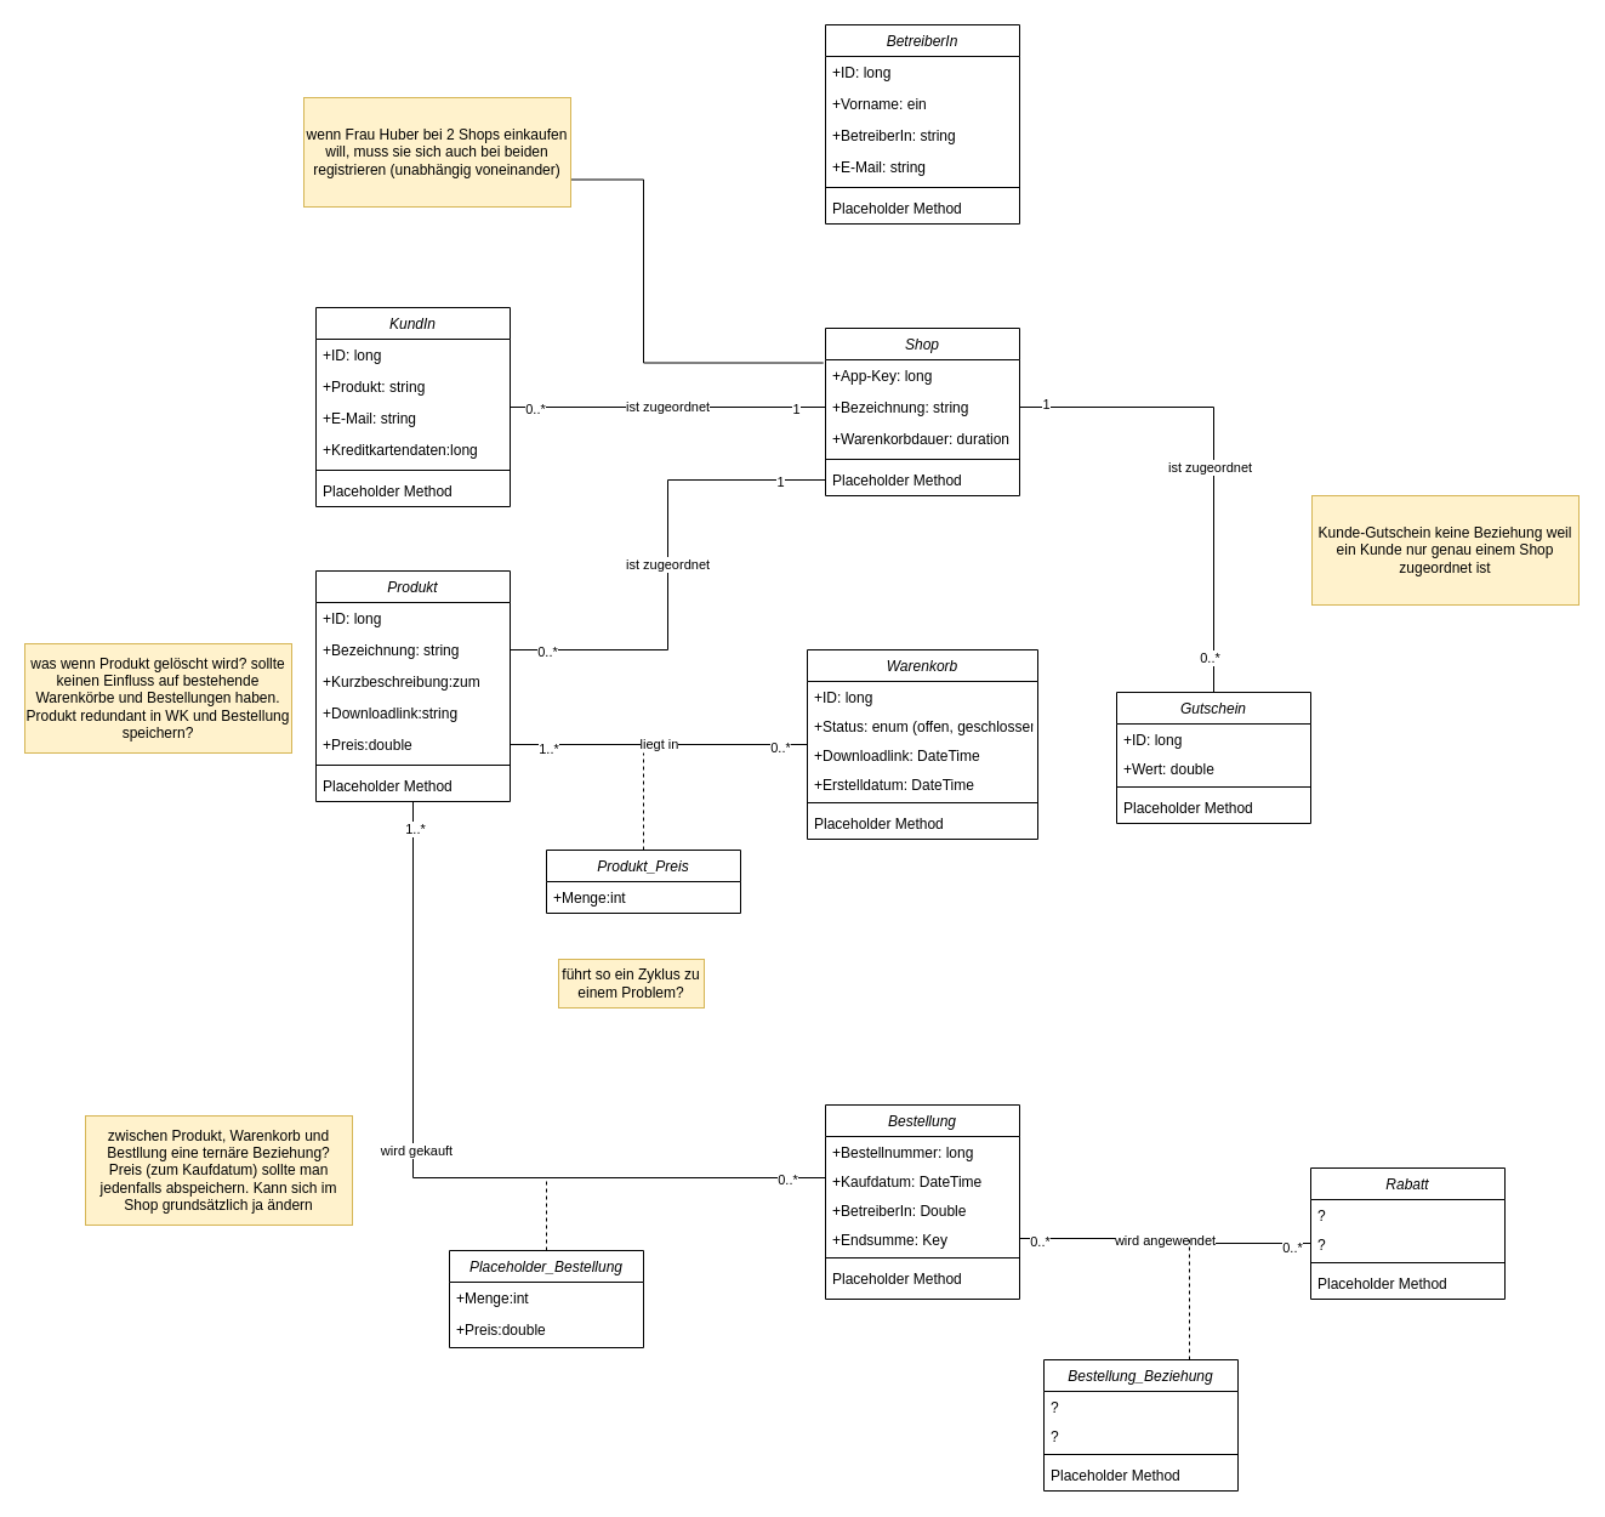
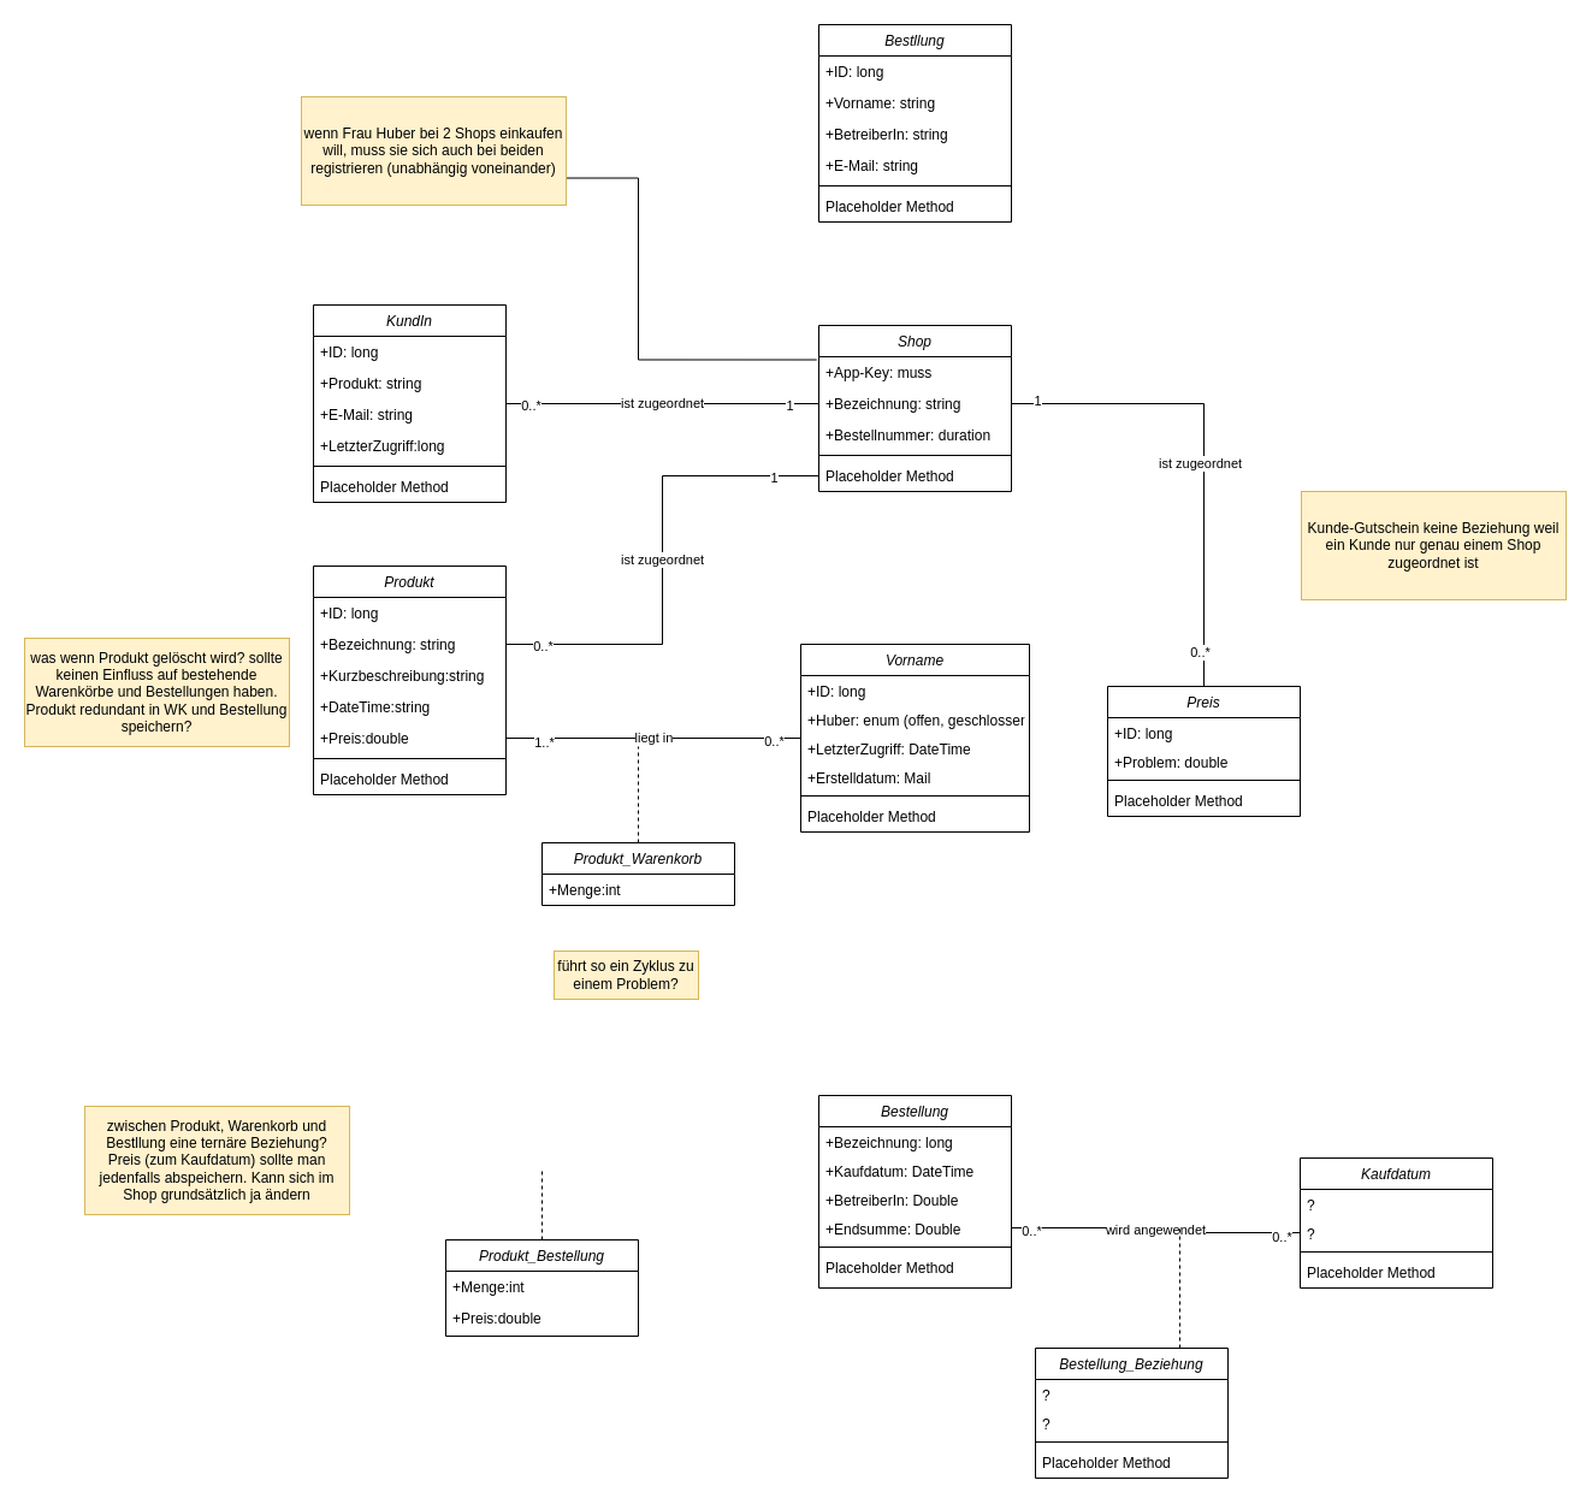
- <mxCell id="42" value="BetreiberIn" style="swimlane;fontStyle=2;align=center;verticalAlign=top;childLayout=stackLayout;horizontal=1;startSize=26;horizontalStack=0;resizeParent=1;resizeLast=0;collapsible=1;marginBottom=0;rounded=0;shadow=0;strokeWidth=1;" vertex="1" parent="1"><mxGeometry x="680" y="20" width="160" height="164" as="geometry"><mxRectangle x="230" y="140" width="160" height="26" as="alternateBounds" /></mxGeometry></mxCell>
+ <mxCell id="42" value="Bestllung" style="swimlane;fontStyle=2;align=center;verticalAlign=top;childLayout=stackLayout;horizontal=1;startSize=26;horizontalStack=0;resizeParent=1;resizeLast=0;collapsible=1;marginBottom=0;rounded=0;shadow=0;strokeWidth=1;" vertex="1" parent="1"><mxGeometry x="680" y="20" width="160" height="164" as="geometry"><mxRectangle x="230" y="140" width="160" height="26" as="alternateBounds" /></mxGeometry></mxCell>
- <mxCell id="44" value="+Vorname: ein" style="text;align=left;verticalAlign=top;spacingLeft=4;spacingRight=4;overflow=hidden;rotatable=0;points=[[0,0.5],[1,0.5]];portConstraint=eastwest;rounded=0;shadow=0;html=0;" vertex="1" parent="42"><mxGeometry y="52" width="160" height="26" as="geometry" /></mxCell>
+ <mxCell id="44" value="+Vorname: string" style="text;align=left;verticalAlign=top;spacingLeft=4;spacingRight=4;overflow=hidden;rotatable=0;points=[[0,0.5],[1,0.5]];portConstraint=eastwest;rounded=0;shadow=0;html=0;" vertex="1" parent="42"><mxGeometry y="52" width="160" height="26" as="geometry" /></mxCell>
- <mxCell id="10" value="+App-Key: long" style="text;align=left;verticalAlign=top;spacingLeft=4;spacingRight=4;overflow=hidden;rotatable=0;points=[[0,0.5],[1,0.5]];portConstraint=eastwest;" vertex="1" parent="9"><mxGeometry y="26" width="160" height="26" as="geometry" /></mxCell>
+ <mxCell id="10" value="+App-Key: muss" style="text;align=left;verticalAlign=top;spacingLeft=4;spacingRight=4;overflow=hidden;rotatable=0;points=[[0,0.5],[1,0.5]];portConstraint=eastwest;" vertex="1" parent="9"><mxGeometry y="26" width="160" height="26" as="geometry" /></mxCell>
- <mxCell id="12" value="+Warenkorbdauer: duration" style="text;align=left;verticalAlign=top;spacingLeft=4;spacingRight=4;overflow=hidden;rotatable=0;points=[[0,0.5],[1,0.5]];portConstraint=eastwest;rounded=0;shadow=0;html=0;" vertex="1" parent="9"><mxGeometry y="78" width="160" height="26" as="geometry" /></mxCell>
+ <mxCell id="12" value="+Bestellnummer: duration" style="text;align=left;verticalAlign=top;spacingLeft=4;spacingRight=4;overflow=hidden;rotatable=0;points=[[0,0.5],[1,0.5]];portConstraint=eastwest;rounded=0;shadow=0;html=0;" vertex="1" parent="9"><mxGeometry y="78" width="160" height="26" as="geometry" /></mxCell>
- <mxCell id="6" value="+Kreditkartendaten:long" style="text;align=left;verticalAlign=top;spacingLeft=4;spacingRight=4;overflow=hidden;rotatable=0;points=[[0,0.5],[1,0.5]];portConstraint=eastwest;rounded=0;shadow=0;html=0;" vertex="1" parent="2"><mxGeometry y="104" width="160" height="26" as="geometry" /></mxCell>
+ <mxCell id="6" value="+LetzterZugriff:long" style="text;align=left;verticalAlign=top;spacingLeft=4;spacingRight=4;overflow=hidden;rotatable=0;points=[[0,0.5],[1,0.5]];portConstraint=eastwest;rounded=0;shadow=0;html=0;" vertex="1" parent="2"><mxGeometry y="104" width="160" height="26" as="geometry" /></mxCell>
- <mxCell id="27" value="Warenkorb" style="swimlane;fontStyle=2;align=center;verticalAlign=top;childLayout=stackLayout;horizontal=1;startSize=26;horizontalStack=0;resizeParent=1;resizeLast=0;collapsible=1;marginBottom=0;rounded=0;shadow=0;strokeWidth=1;" vertex="1" parent="1"><mxGeometry x="665" y="535" width="190" height="156" as="geometry"><mxRectangle x="230" y="140" width="160" height="26" as="alternateBounds" /></mxGeometry></mxCell>
+ <mxCell id="27" value="Vorname" style="swimlane;fontStyle=2;align=center;verticalAlign=top;childLayout=stackLayout;horizontal=1;startSize=26;horizontalStack=0;resizeParent=1;resizeLast=0;collapsible=1;marginBottom=0;rounded=0;shadow=0;strokeWidth=1;" vertex="1" parent="1"><mxGeometry x="665" y="535" width="190" height="156" as="geometry"><mxRectangle x="230" y="140" width="160" height="26" as="alternateBounds" /></mxGeometry></mxCell>
- <mxCell id="22" value="+Kurzbeschreibung:zum" style="text;align=left;verticalAlign=top;spacingLeft=4;spacingRight=4;overflow=hidden;rotatable=0;points=[[0,0.5],[1,0.5]];portConstraint=eastwest;rounded=0;shadow=0;html=0;" vertex="1" parent="19"><mxGeometry y="78" width="160" height="26" as="geometry" /></mxCell>
+ <mxCell id="22" value="+Kurzbeschreibung:string" style="text;align=left;verticalAlign=top;spacingLeft=4;spacingRight=4;overflow=hidden;rotatable=0;points=[[0,0.5],[1,0.5]];portConstraint=eastwest;rounded=0;shadow=0;html=0;" vertex="1" parent="19"><mxGeometry y="78" width="160" height="26" as="geometry" /></mxCell>
- <mxCell id="68" value="Gutschein" style="swimlane;fontStyle=2;align=center;verticalAlign=top;childLayout=stackLayout;horizontal=1;startSize=26;horizontalStack=0;resizeParent=1;resizeLast=0;collapsible=1;marginBottom=0;rounded=0;shadow=0;strokeWidth=1;" vertex="1" parent="1"><mxGeometry x="920" y="570" width="160" height="108" as="geometry"><mxRectangle x="230" y="140" width="160" height="26" as="alternateBounds" /></mxGeometry></mxCell>
+ <mxCell id="68" value="Preis" style="swimlane;fontStyle=2;align=center;verticalAlign=top;childLayout=stackLayout;horizontal=1;startSize=26;horizontalStack=0;resizeParent=1;resizeLast=0;collapsible=1;marginBottom=0;rounded=0;shadow=0;strokeWidth=1;" vertex="1" parent="1"><mxGeometry x="920" y="570" width="160" height="108" as="geometry"><mxRectangle x="230" y="140" width="160" height="26" as="alternateBounds" /></mxGeometry></mxCell>
- <mxCell id="23" value="+Downloadlink:string" style="text;align=left;verticalAlign=top;spacingLeft=4;spacingRight=4;overflow=hidden;rotatable=0;points=[[0,0.5],[1,0.5]];portConstraint=eastwest;rounded=0;shadow=0;html=0;" vertex="1" parent="19"><mxGeometry y="104" width="160" height="26" as="geometry" /></mxCell>
+ <mxCell id="23" value="+DateTime:string" style="text;align=left;verticalAlign=top;spacingLeft=4;spacingRight=4;overflow=hidden;rotatable=0;points=[[0,0.5],[1,0.5]];portConstraint=eastwest;rounded=0;shadow=0;html=0;" vertex="1" parent="19"><mxGeometry y="104" width="160" height="26" as="geometry" /></mxCell>
- <mxCell id="29" value="+Status: enum (offen, geschlossen)" style="text;align=left;verticalAlign=top;spacingLeft=4;spacingRight=4;overflow=hidden;rotatable=0;points=[[0,0.5],[1,0.5]];portConstraint=eastwest;" vertex="1" parent="27"><mxGeometry y="50" width="190" height="24" as="geometry" /></mxCell>
+ <mxCell id="29" value="+Huber: enum (offen, geschlossen)" style="text;align=left;verticalAlign=top;spacingLeft=4;spacingRight=4;overflow=hidden;rotatable=0;points=[[0,0.5],[1,0.5]];portConstraint=eastwest;" vertex="1" parent="27"><mxGeometry y="50" width="190" height="24" as="geometry" /></mxCell>
- <mxCell id="30" value="+Downloadlink: DateTime" style="text;align=left;verticalAlign=top;spacingLeft=4;spacingRight=4;overflow=hidden;rotatable=0;points=[[0,0.5],[1,0.5]];portConstraint=eastwest;" vertex="1" parent="27"><mxGeometry y="74" width="190" height="24" as="geometry" /></mxCell>
+ <mxCell id="30" value="+LetzterZugriff: DateTime" style="text;align=left;verticalAlign=top;spacingLeft=4;spacingRight=4;overflow=hidden;rotatable=0;points=[[0,0.5],[1,0.5]];portConstraint=eastwest;" vertex="1" parent="27"><mxGeometry y="74" width="190" height="24" as="geometry" /></mxCell>
- <mxCell id="70" value="+Wert: double" style="text;align=left;verticalAlign=top;spacingLeft=4;spacingRight=4;overflow=hidden;rotatable=0;points=[[0,0.5],[1,0.5]];portConstraint=eastwest;" vertex="1" parent="68"><mxGeometry y="50" width="160" height="24" as="geometry" /></mxCell>
+ <mxCell id="70" value="+Problem: double" style="text;align=left;verticalAlign=top;spacingLeft=4;spacingRight=4;overflow=hidden;rotatable=0;points=[[0,0.5],[1,0.5]];portConstraint=eastwest;" vertex="1" parent="68"><mxGeometry y="50" width="160" height="24" as="geometry" /></mxCell>
- <mxCell id="31" value="+Erstelldatum: DateTime" style="text;align=left;verticalAlign=top;spacingLeft=4;spacingRight=4;overflow=hidden;rotatable=0;points=[[0,0.5],[1,0.5]];portConstraint=eastwest;" vertex="1" parent="27"><mxGeometry y="98" width="190" height="24" as="geometry" /></mxCell>
+ <mxCell id="31" value="+Erstelldatum: Mail" style="text;align=left;verticalAlign=top;spacingLeft=4;spacingRight=4;overflow=hidden;rotatable=0;points=[[0,0.5],[1,0.5]];portConstraint=eastwest;" vertex="1" parent="27"><mxGeometry y="98" width="190" height="24" as="geometry" /></mxCell>
- <mxCell id="53" value="Produkt_Preis" style="swimlane;fontStyle=2;align=center;verticalAlign=top;childLayout=stackLayout;horizontal=1;startSize=26;horizontalStack=0;resizeParent=1;resizeLast=0;collapsible=1;marginBottom=0;rounded=0;shadow=0;strokeWidth=1;" vertex="1" parent="1"><mxGeometry x="450" y="700" width="160" height="52" as="geometry"><mxRectangle x="230" y="140" width="160" height="26" as="alternateBounds" /></mxGeometry></mxCell>
+ <mxCell id="53" value="Produkt_Warenkorb" style="swimlane;fontStyle=2;align=center;verticalAlign=top;childLayout=stackLayout;horizontal=1;startSize=26;horizontalStack=0;resizeParent=1;resizeLast=0;collapsible=1;marginBottom=0;rounded=0;shadow=0;strokeWidth=1;" vertex="1" parent="1"><mxGeometry x="450" y="700" width="160" height="52" as="geometry"><mxRectangle x="230" y="140" width="160" height="26" as="alternateBounds" /></mxGeometry></mxCell>
- <mxCell id="56" value="+Bestellnummer: long" style="text;align=left;verticalAlign=top;spacingLeft=4;spacingRight=4;overflow=hidden;rotatable=0;points=[[0,0.5],[1,0.5]];portConstraint=eastwest;" vertex="1" parent="55"><mxGeometry y="26" width="160" height="24" as="geometry" /></mxCell>
+ <mxCell id="56" value="+Bezeichnung: long" style="text;align=left;verticalAlign=top;spacingLeft=4;spacingRight=4;overflow=hidden;rotatable=0;points=[[0,0.5],[1,0.5]];portConstraint=eastwest;" vertex="1" parent="55"><mxGeometry y="26" width="160" height="24" as="geometry" /></mxCell>
- <mxCell id="15" style="edgeStyle=orthogonalEdgeStyle;rounded=0;orthogonalLoop=1;jettySize=auto;html=1;endArrow=none;endFill=0;" edge="1" parent="1" source="19" target="55"><mxGeometry relative="1" as="geometry"><Array as="points"><mxPoint x="340" y="970" /></Array></mxGeometry></mxCell>
- <mxCell id="16" value="wird gekauft" style="edgeLabel;html=1;align=center;verticalAlign=middle;resizable=0;points=[];" vertex="1" connectable="0" parent="15"><mxGeometry x="-0.117" y="2" relative="1" as="geometry"><mxPoint as="offset" /></mxGeometry></mxCell>
- <mxCell id="17" value="0..*" style="edgeLabel;html=1;align=center;verticalAlign=middle;resizable=0;points=[];" vertex="1" connectable="0" parent="15"><mxGeometry x="0.9" y="-1" relative="1" as="geometry"><mxPoint as="offset" /></mxGeometry></mxCell>
- <mxCell id="18" value="1..*" style="edgeLabel;html=1;align=center;verticalAlign=middle;resizable=0;points=[];" vertex="1" connectable="0" parent="15"><mxGeometry x="-0.933" y="1" relative="1" as="geometry"><mxPoint as="offset" /></mxGeometry></mxCell>
- <mxCell id="79" value="Rabatt" style="swimlane;fontStyle=2;align=center;verticalAlign=top;childLayout=stackLayout;horizontal=1;startSize=26;horizontalStack=0;resizeParent=1;resizeLast=0;collapsible=1;marginBottom=0;rounded=0;shadow=0;strokeWidth=1;" vertex="1" parent="1"><mxGeometry x="1080" y="962" width="160" height="108" as="geometry"><mxRectangle x="230" y="140" width="160" height="26" as="alternateBounds" /></mxGeometry></mxCell>
+ <mxCell id="79" value="Kaufdatum" style="swimlane;fontStyle=2;align=center;verticalAlign=top;childLayout=stackLayout;horizontal=1;startSize=26;horizontalStack=0;resizeParent=1;resizeLast=0;collapsible=1;marginBottom=0;rounded=0;shadow=0;strokeWidth=1;" vertex="1" parent="1"><mxGeometry x="1080" y="962" width="160" height="108" as="geometry"><mxRectangle x="230" y="140" width="160" height="26" as="alternateBounds" /></mxGeometry></mxCell>
- <mxCell id="59" value="+Endsumme: Key" style="text;align=left;verticalAlign=top;spacingLeft=4;spacingRight=4;overflow=hidden;rotatable=0;points=[[0,0.5],[1,0.5]];portConstraint=eastwest;" vertex="1" parent="55"><mxGeometry y="98" width="160" height="24" as="geometry" /></mxCell>
+ <mxCell id="59" value="+Endsumme: Double" style="text;align=left;verticalAlign=top;spacingLeft=4;spacingRight=4;overflow=hidden;rotatable=0;points=[[0,0.5],[1,0.5]];portConstraint=eastwest;" vertex="1" parent="55"><mxGeometry y="98" width="160" height="24" as="geometry" /></mxCell>
- <mxCell id="63" value="Placeholder_Bestellung" style="swimlane;fontStyle=2;align=center;verticalAlign=top;childLayout=stackLayout;horizontal=1;startSize=26;horizontalStack=0;resizeParent=1;resizeLast=0;collapsible=1;marginBottom=0;rounded=0;shadow=0;strokeWidth=1;" vertex="1" parent="1"><mxGeometry x="370" y="1030" width="160" height="80" as="geometry"><mxRectangle x="230" y="140" width="160" height="26" as="alternateBounds" /></mxGeometry></mxCell>
+ <mxCell id="63" value="Produkt_Bestellung" style="swimlane;fontStyle=2;align=center;verticalAlign=top;childLayout=stackLayout;horizontal=1;startSize=26;horizontalStack=0;resizeParent=1;resizeLast=0;collapsible=1;marginBottom=0;rounded=0;shadow=0;strokeWidth=1;" vertex="1" parent="1"><mxGeometry x="370" y="1030" width="160" height="80" as="geometry"><mxRectangle x="230" y="140" width="160" height="26" as="alternateBounds" /></mxGeometry></mxCell>
